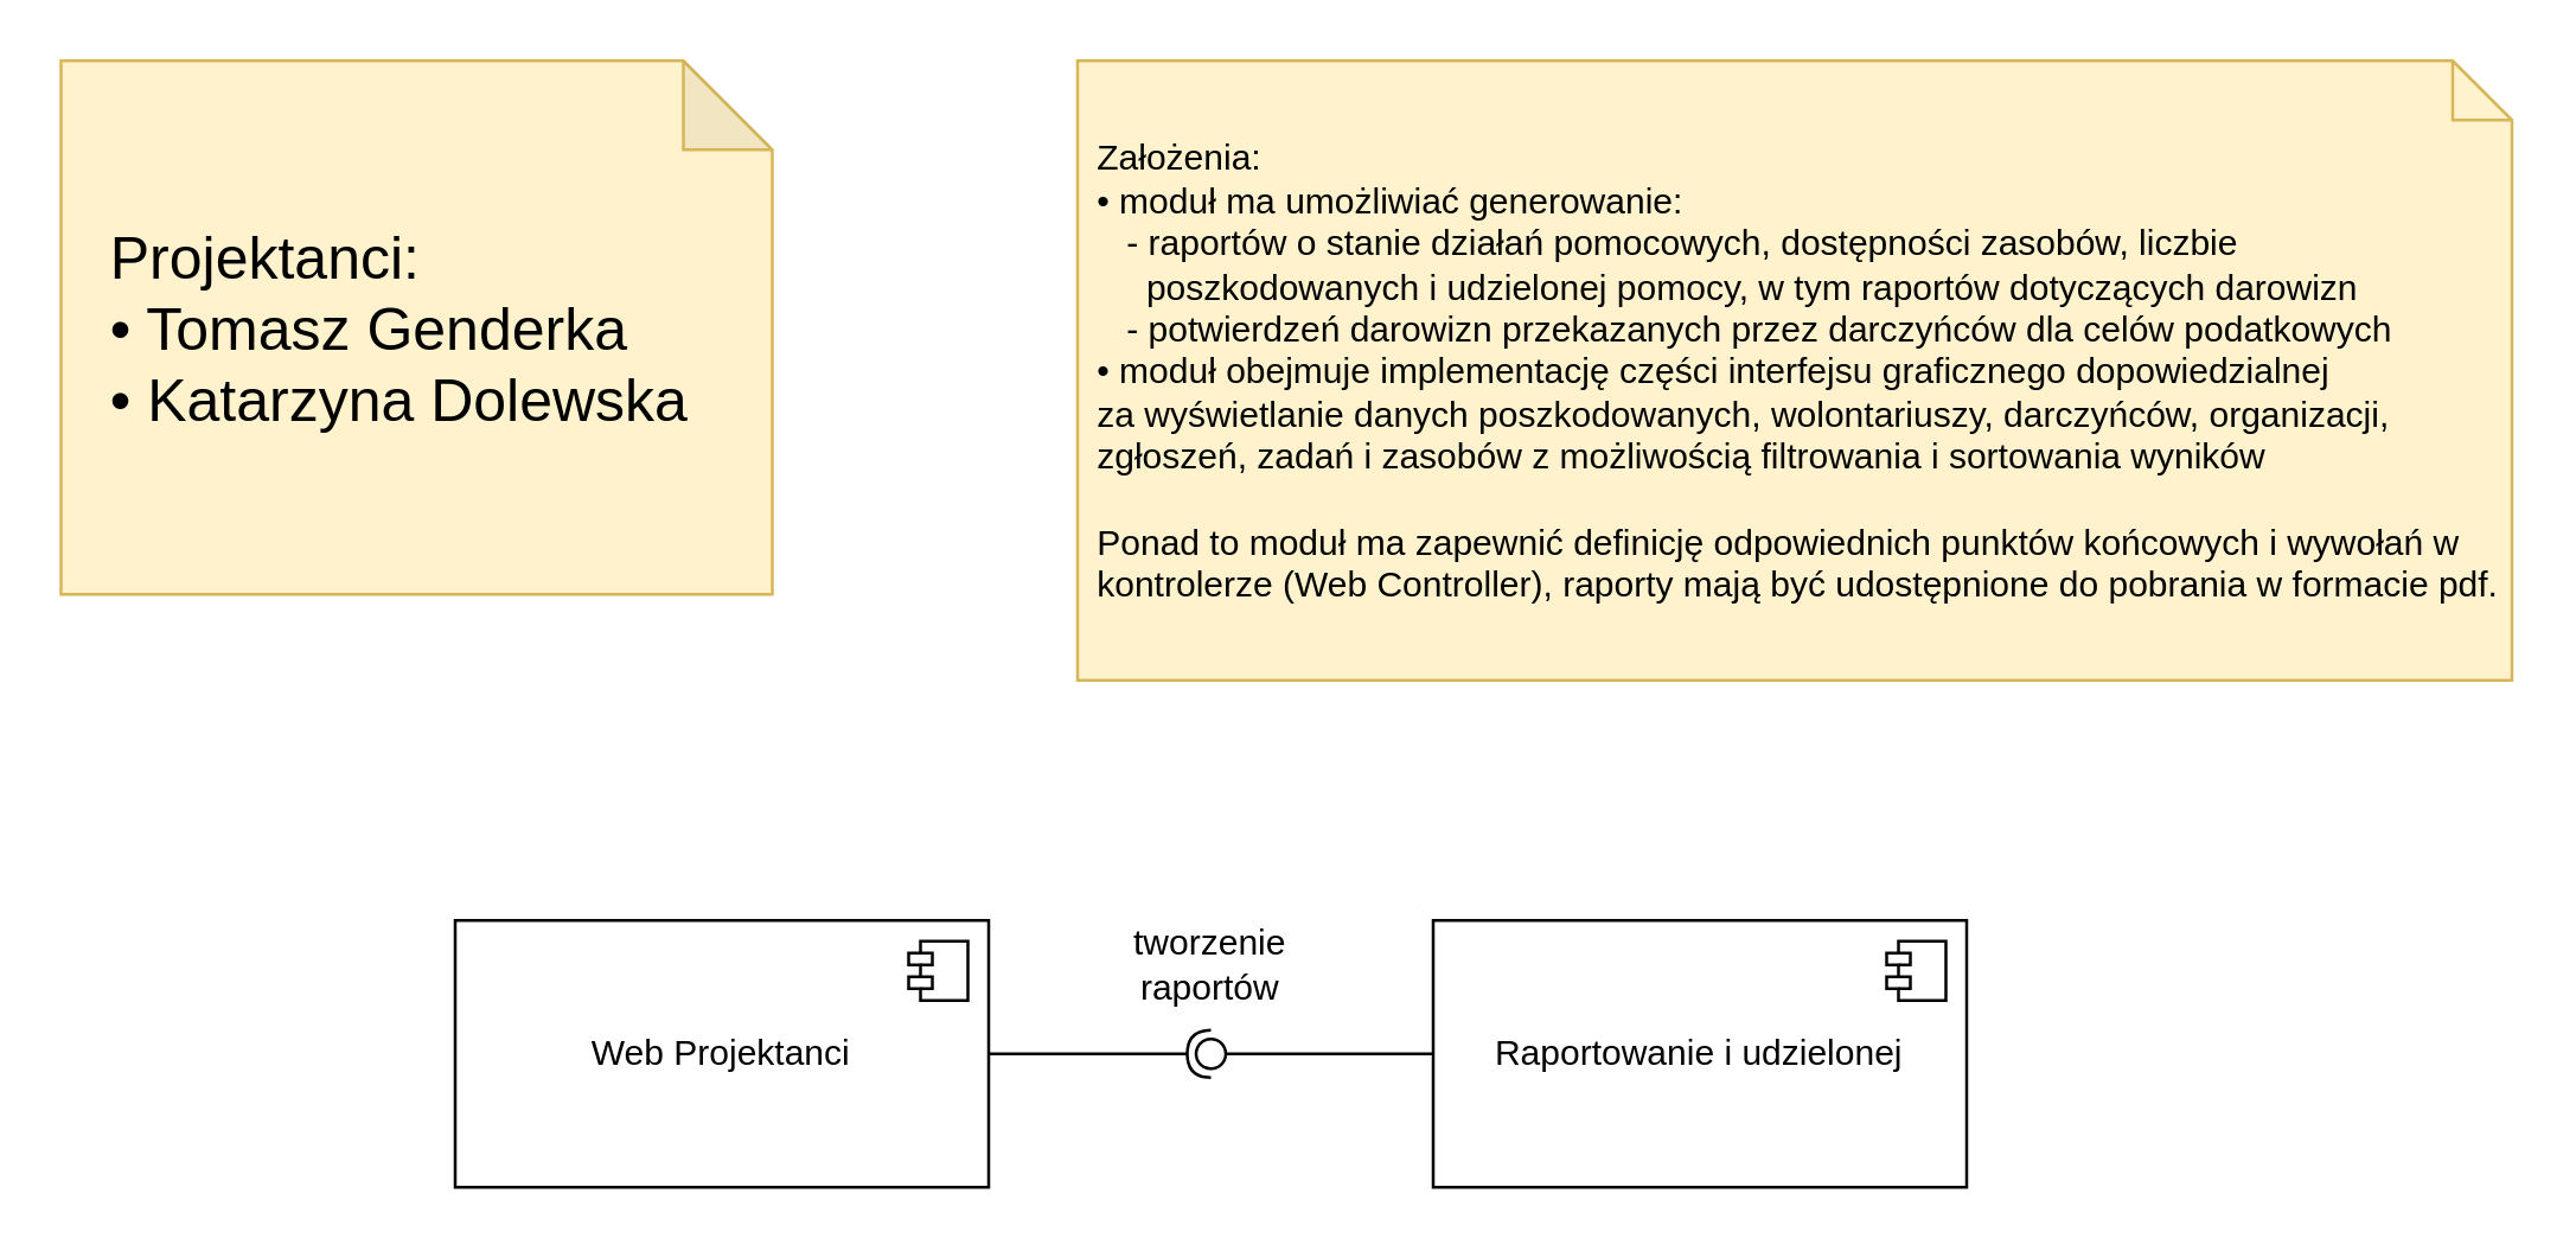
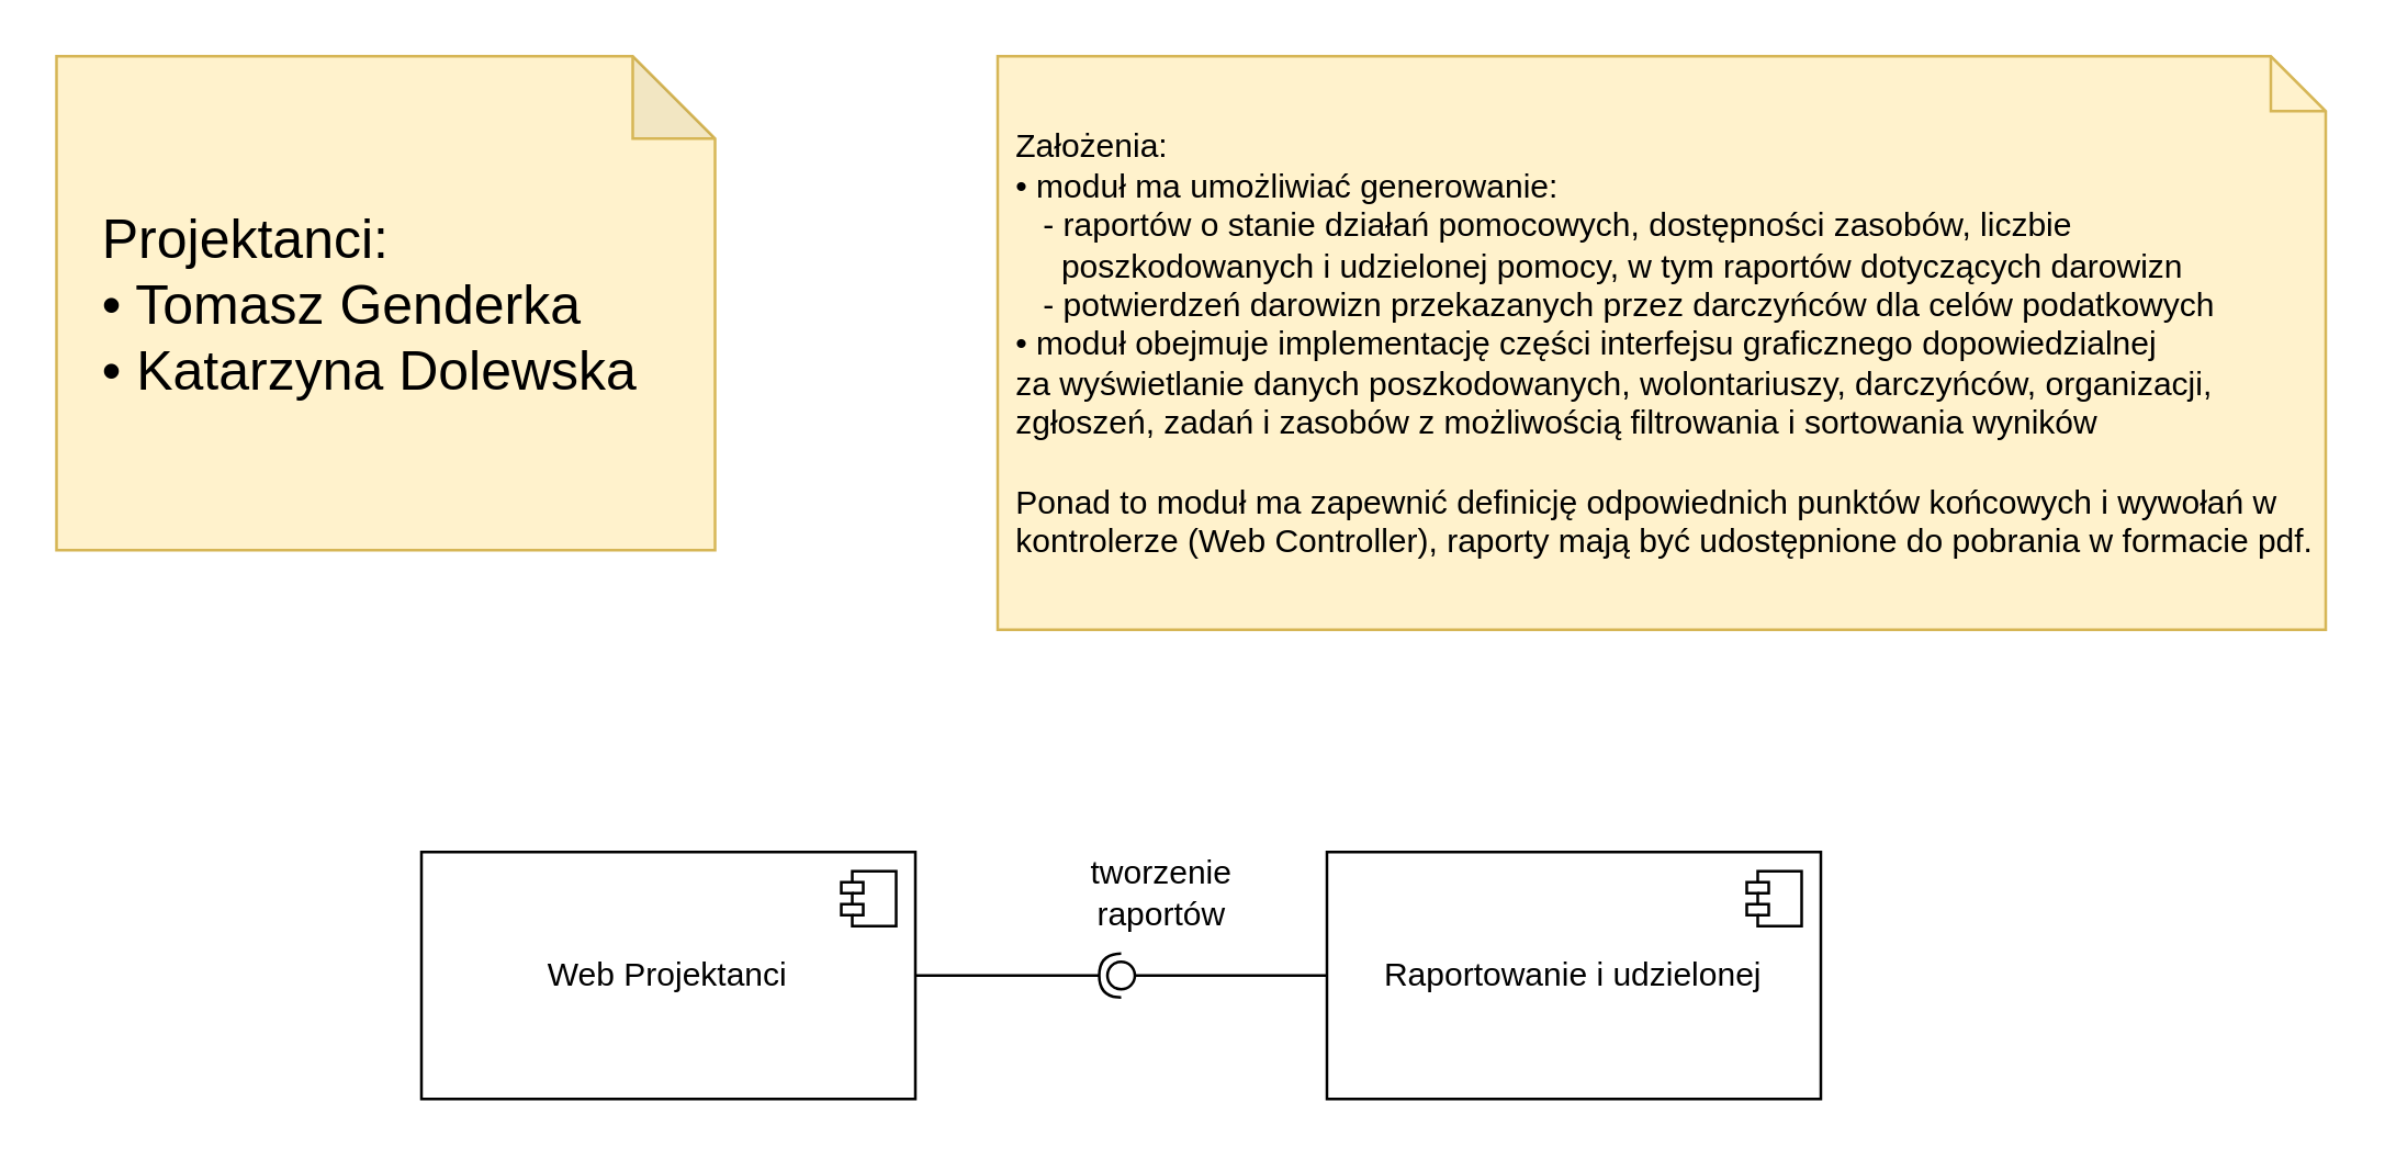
- <mxCell id="11" value="tworzenie raportów" style="text;html=1;align=center;verticalAlign=middle;whiteSpace=wrap;rounded=0;" vertex="1" parent="1"><mxGeometry x="378" y="310" width="60" height="30" as="geometry" /></mxCell>
+ <mxCell id="11" value="tworzenie raportów" style="text;html=1;align=center;verticalAlign=middle;whiteSpace=wrap;rounded=0;" vertex="1" parent="1"><mxGeometry x="393" y="310" width="60" height="30" as="geometry" /></mxCell>
